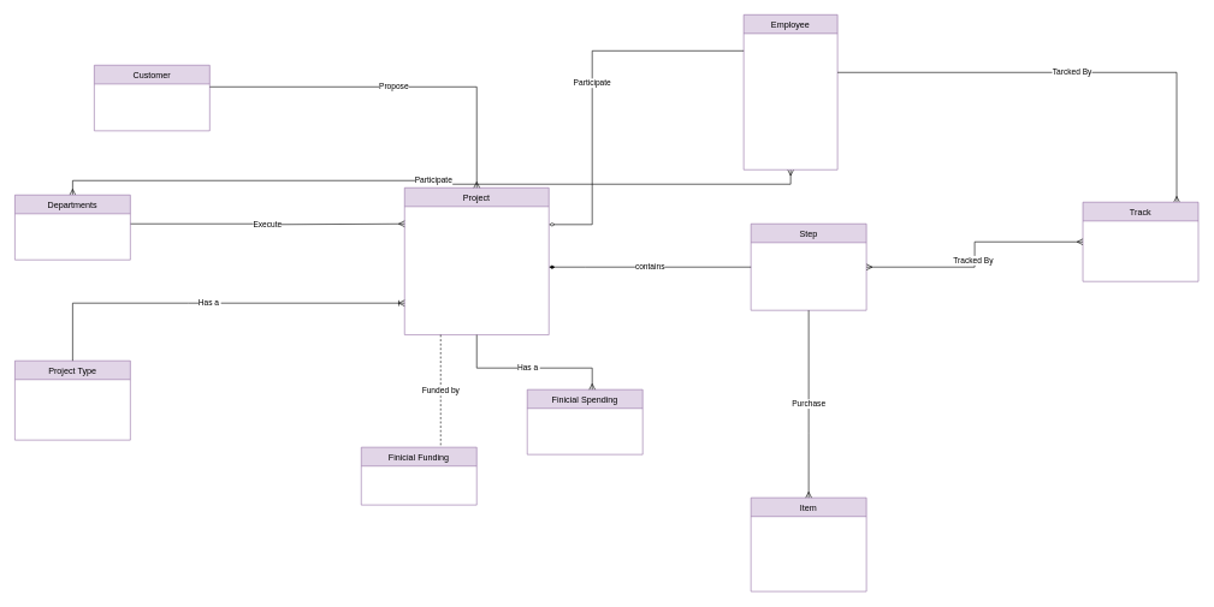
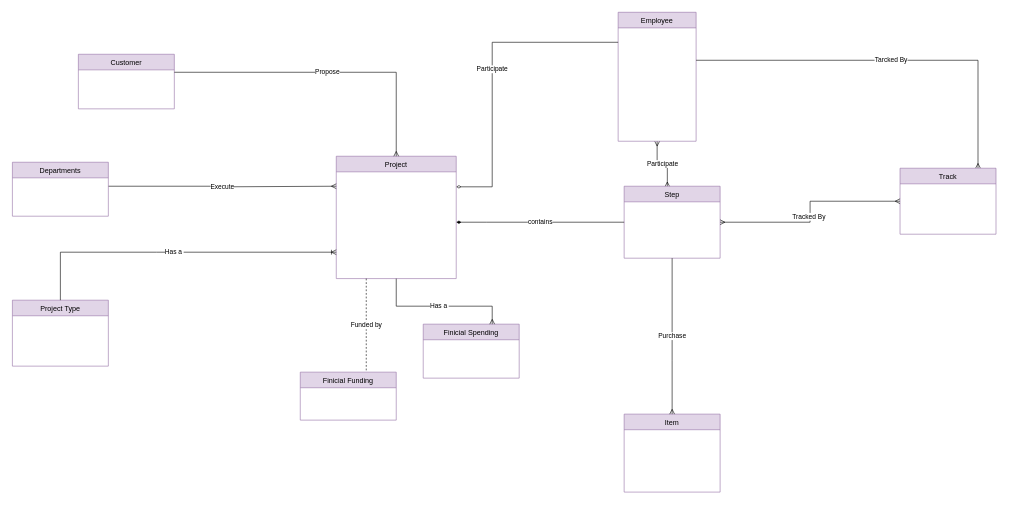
- <mxCell id="2" value="Participate" style="edgeStyle=orthogonalEdgeStyle;rounded=0;orthogonalLoop=1;jettySize=auto;html=1;exitX=0.5;exitY=1;exitDx=0;exitDy=0;endArrow=ERmany;endFill=0;startArrow=ERmany;startFill=0;" parent="1" source="3" target="11" edge="1"><mxGeometry relative="1" as="geometry"><mxPoint x="1110" y="90" as="targetPoint" /></mxGeometry></mxCell>
+ <mxCell id="2" value="Participate" style="edgeStyle=orthogonalEdgeStyle;rounded=0;orthogonalLoop=1;jettySize=auto;html=1;exitX=0.5;exitY=1;exitDx=0;exitDy=0;entryX=0.45;entryY=0.008;entryDx=0;entryDy=0;endArrow=ERmany;endFill=0;startArrow=ERmany;startFill=0;entryPerimeter=0;" parent="1" source="3" target="5" edge="1"><mxGeometry relative="1" as="geometry"><mxPoint x="1110" y="90" as="targetPoint" /></mxGeometry></mxCell>
- <mxCell id="7" value="Finicial Spending" style="swimlane;fontStyle=0;align=center;verticalAlign=top;childLayout=stackLayout;horizontal=1;startSize=26;horizontalStack=0;resizeParent=1;resizeLast=0;collapsible=1;marginBottom=0;rounded=0;shadow=0;strokeWidth=1;fillColor=#e1d5e7;strokeColor=#9673a6;" parent="1" vertex="1"><mxGeometry x="730" y="540" width="160" height="90" as="geometry"><mxRectangle x="550" y="140" width="160" height="26" as="alternateBounds" /></mxGeometry></mxCell>
+ <mxCell id="7" value="Finicial Spending" style="swimlane;fontStyle=0;align=center;verticalAlign=top;childLayout=stackLayout;horizontal=1;startSize=26;horizontalStack=0;resizeParent=1;resizeLast=0;collapsible=1;marginBottom=0;rounded=0;shadow=0;strokeWidth=1;fillColor=#e1d5e7;strokeColor=#9673a6;" parent="1" vertex="1"><mxGeometry x="705" y="540" width="160" height="90" as="geometry"><mxRectangle x="550" y="140" width="160" height="26" as="alternateBounds" /></mxGeometry></mxCell>
